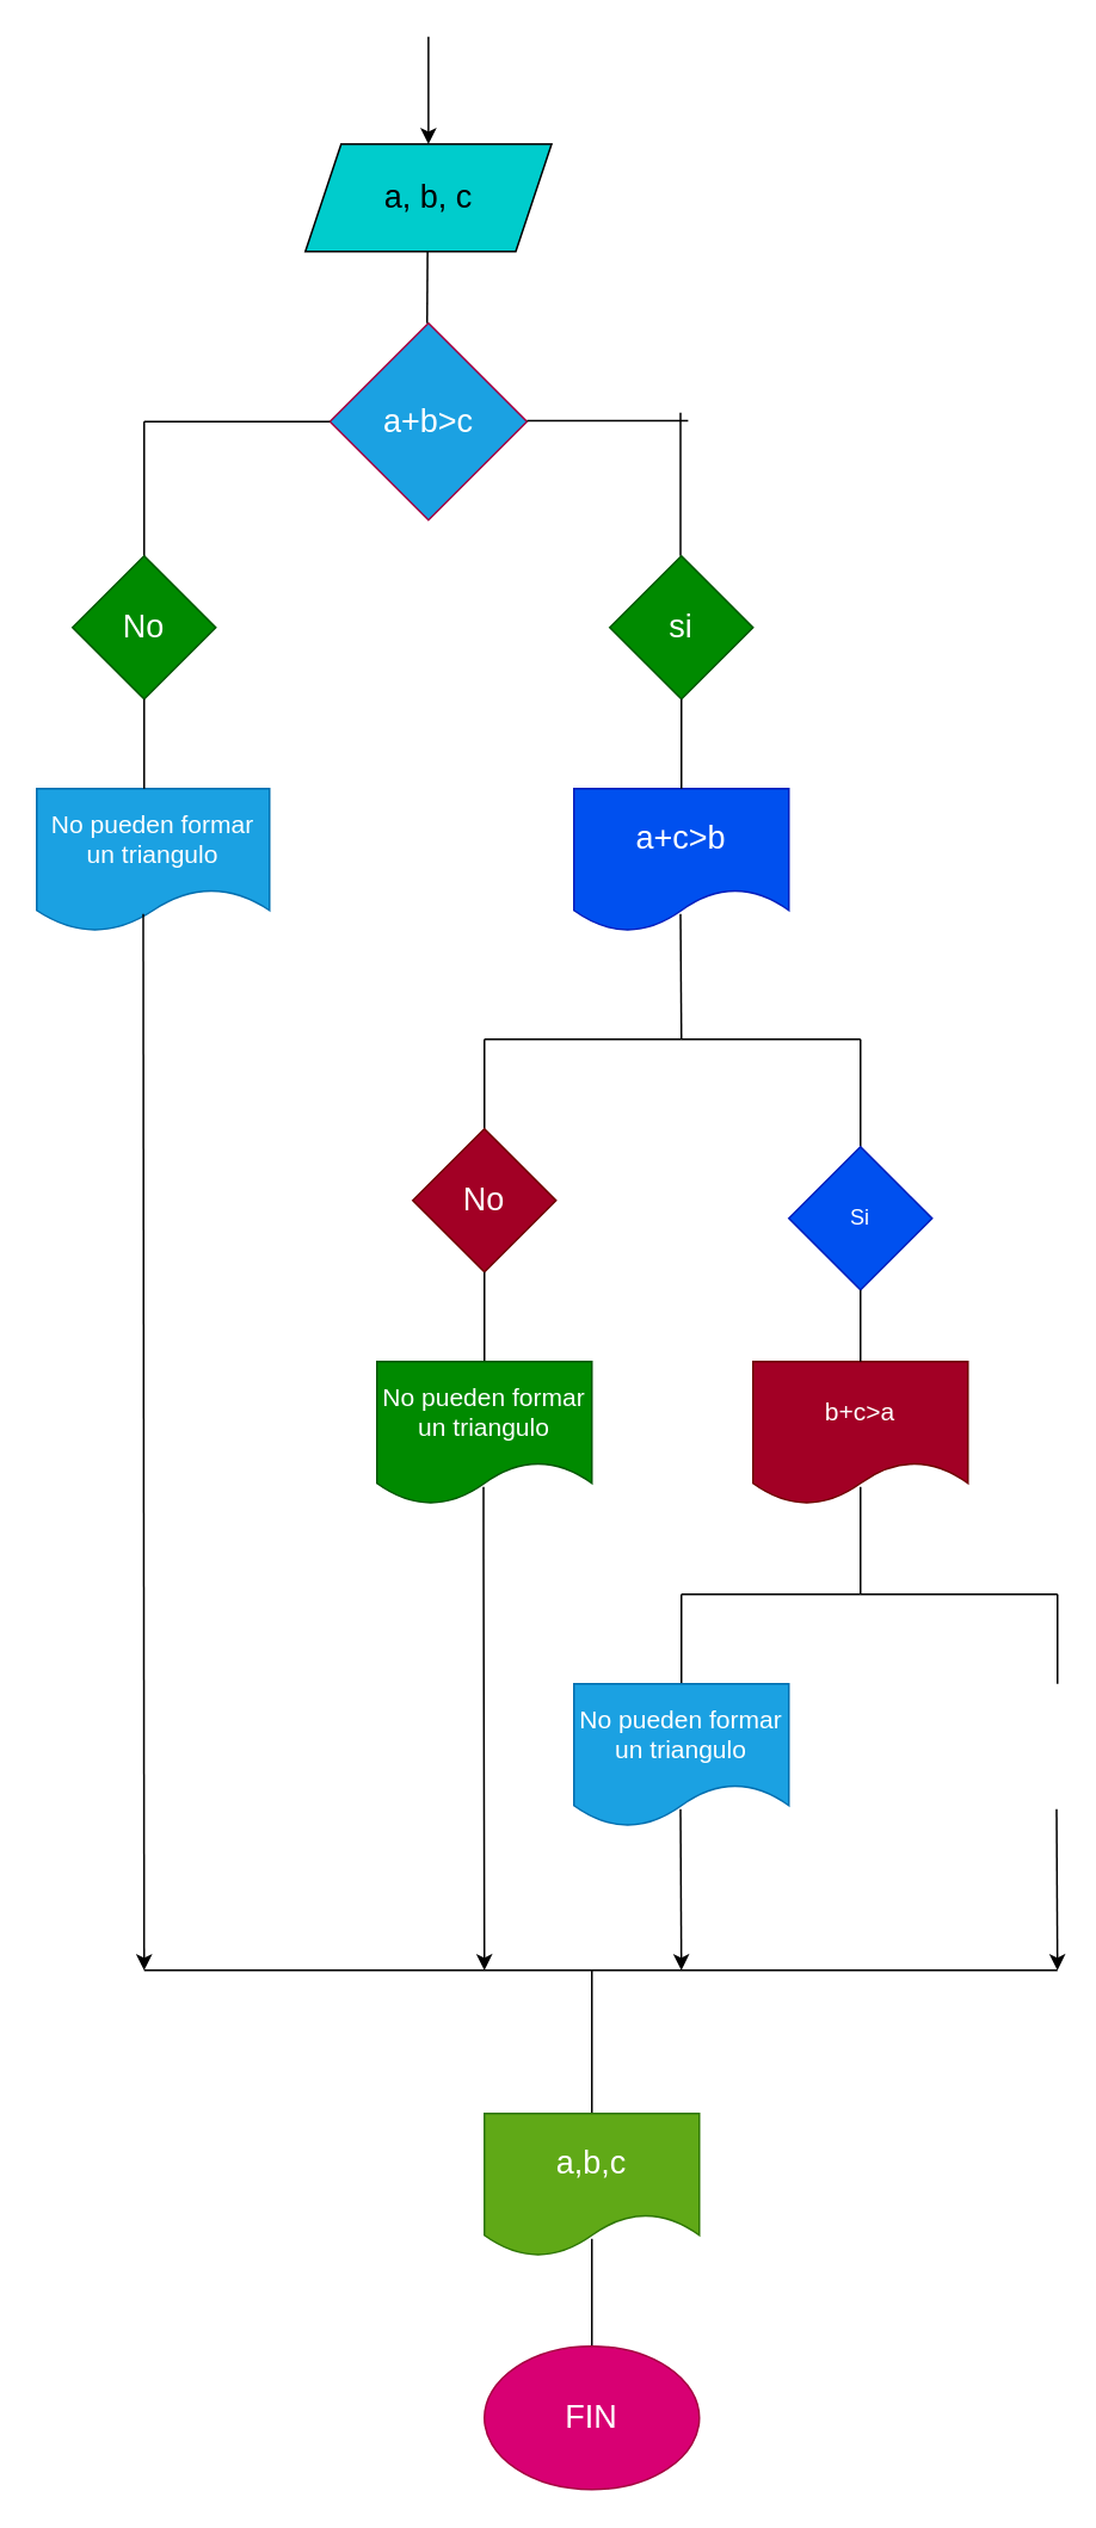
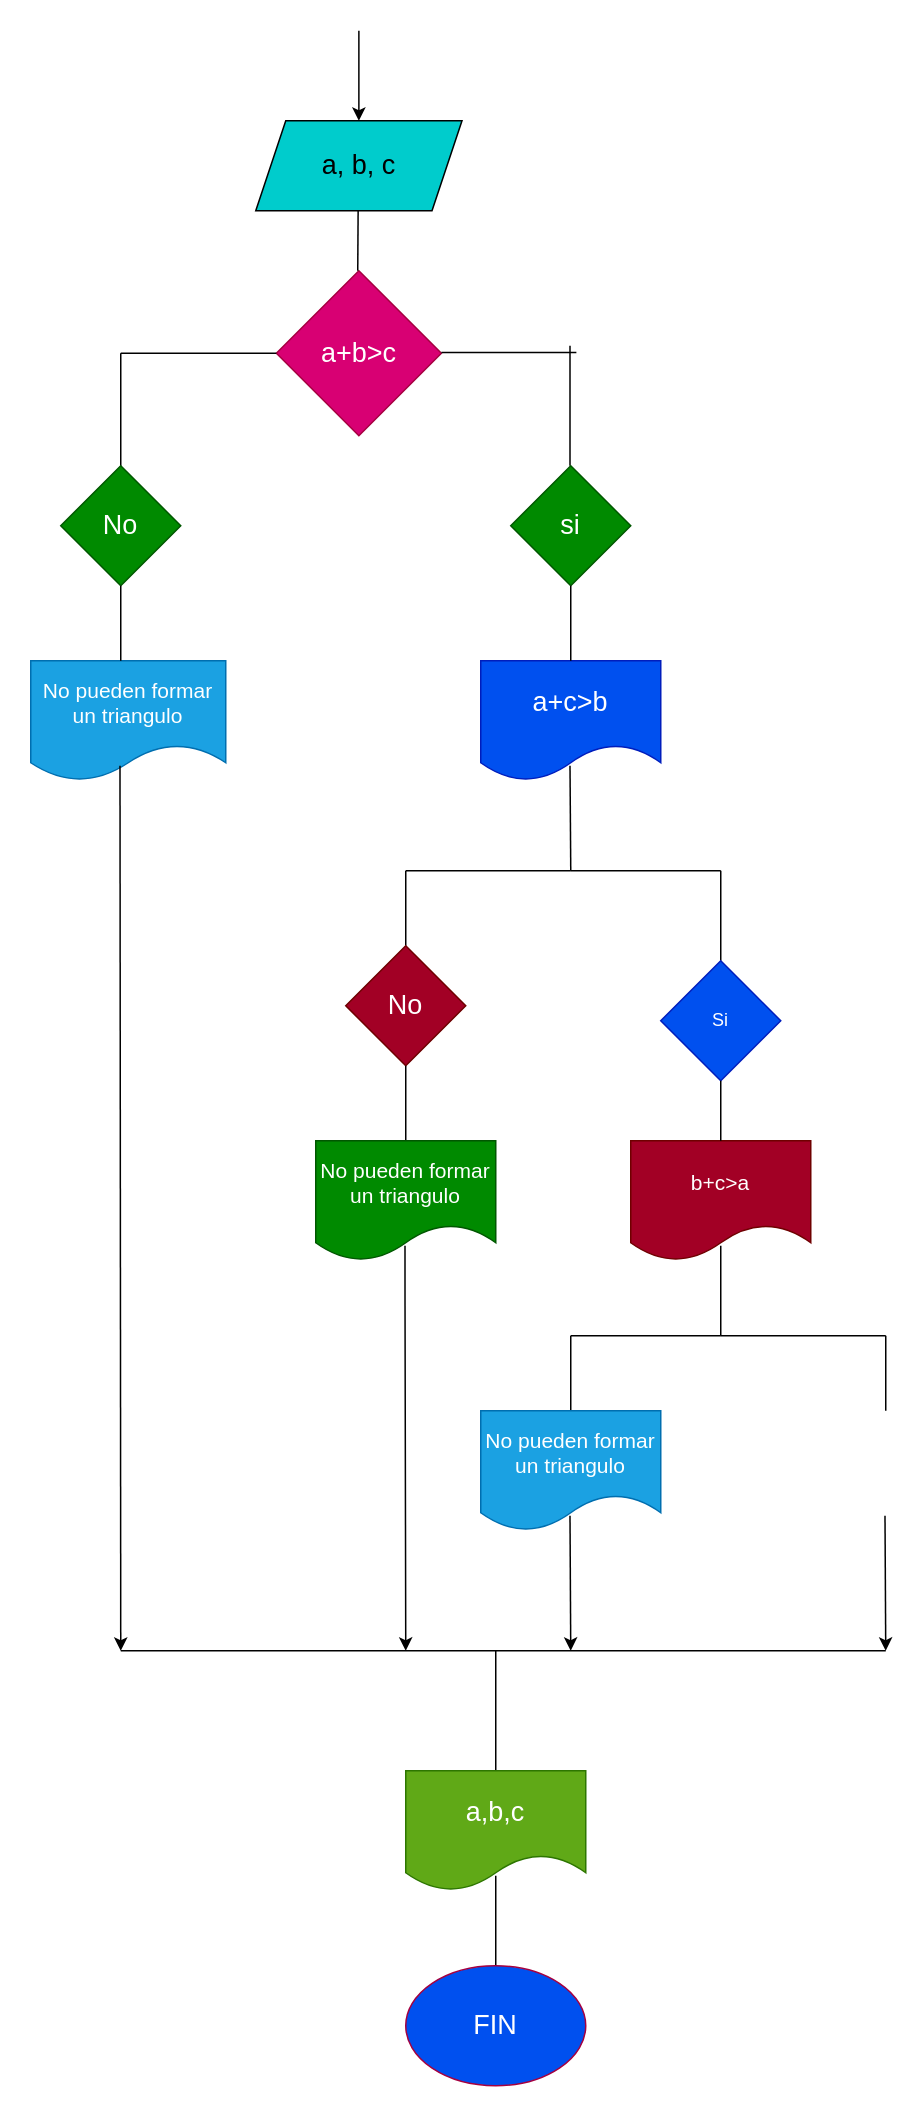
- <mxCell id="4" value="&lt;font style=&quot;font-size: 18px;&quot;&gt;a+b&amp;gt;c&lt;/font&gt;" style="rhombus;whiteSpace=wrap;html=1;fillColor=#1ba1e2;fontColor=#ffffff;strokeColor=#A50040;" vertex="1" parent="1"><mxGeometry x="183.75" y="180" width="110" height="110" as="geometry" /></mxCell>
+ <mxCell id="4" value="&lt;font style=&quot;font-size: 18px;&quot;&gt;a+b&amp;gt;c&lt;/font&gt;" style="rhombus;whiteSpace=wrap;html=1;fillColor=#d80073;fontColor=#ffffff;strokeColor=#A50040;" vertex="1" parent="1"><mxGeometry x="183.75" y="180" width="110" height="110" as="geometry" /></mxCell>
- <mxCell id="42" value="FIN" style="ellipse;whiteSpace=wrap;html=1;fontSize=18;fillColor=#d80073;fontColor=#ffffff;strokeColor=#A50040;" vertex="1" parent="1"><mxGeometry x="270" y="1310" width="120" height="80" as="geometry" /></mxCell>
+ <mxCell id="42" value="FIN" style="ellipse;whiteSpace=wrap;html=1;fontSize=18;fillColor=#0050ef;fontColor=#ffffff;strokeColor=#A50040;" vertex="1" parent="1"><mxGeometry x="270" y="1310" width="120" height="80" as="geometry" /></mxCell>
